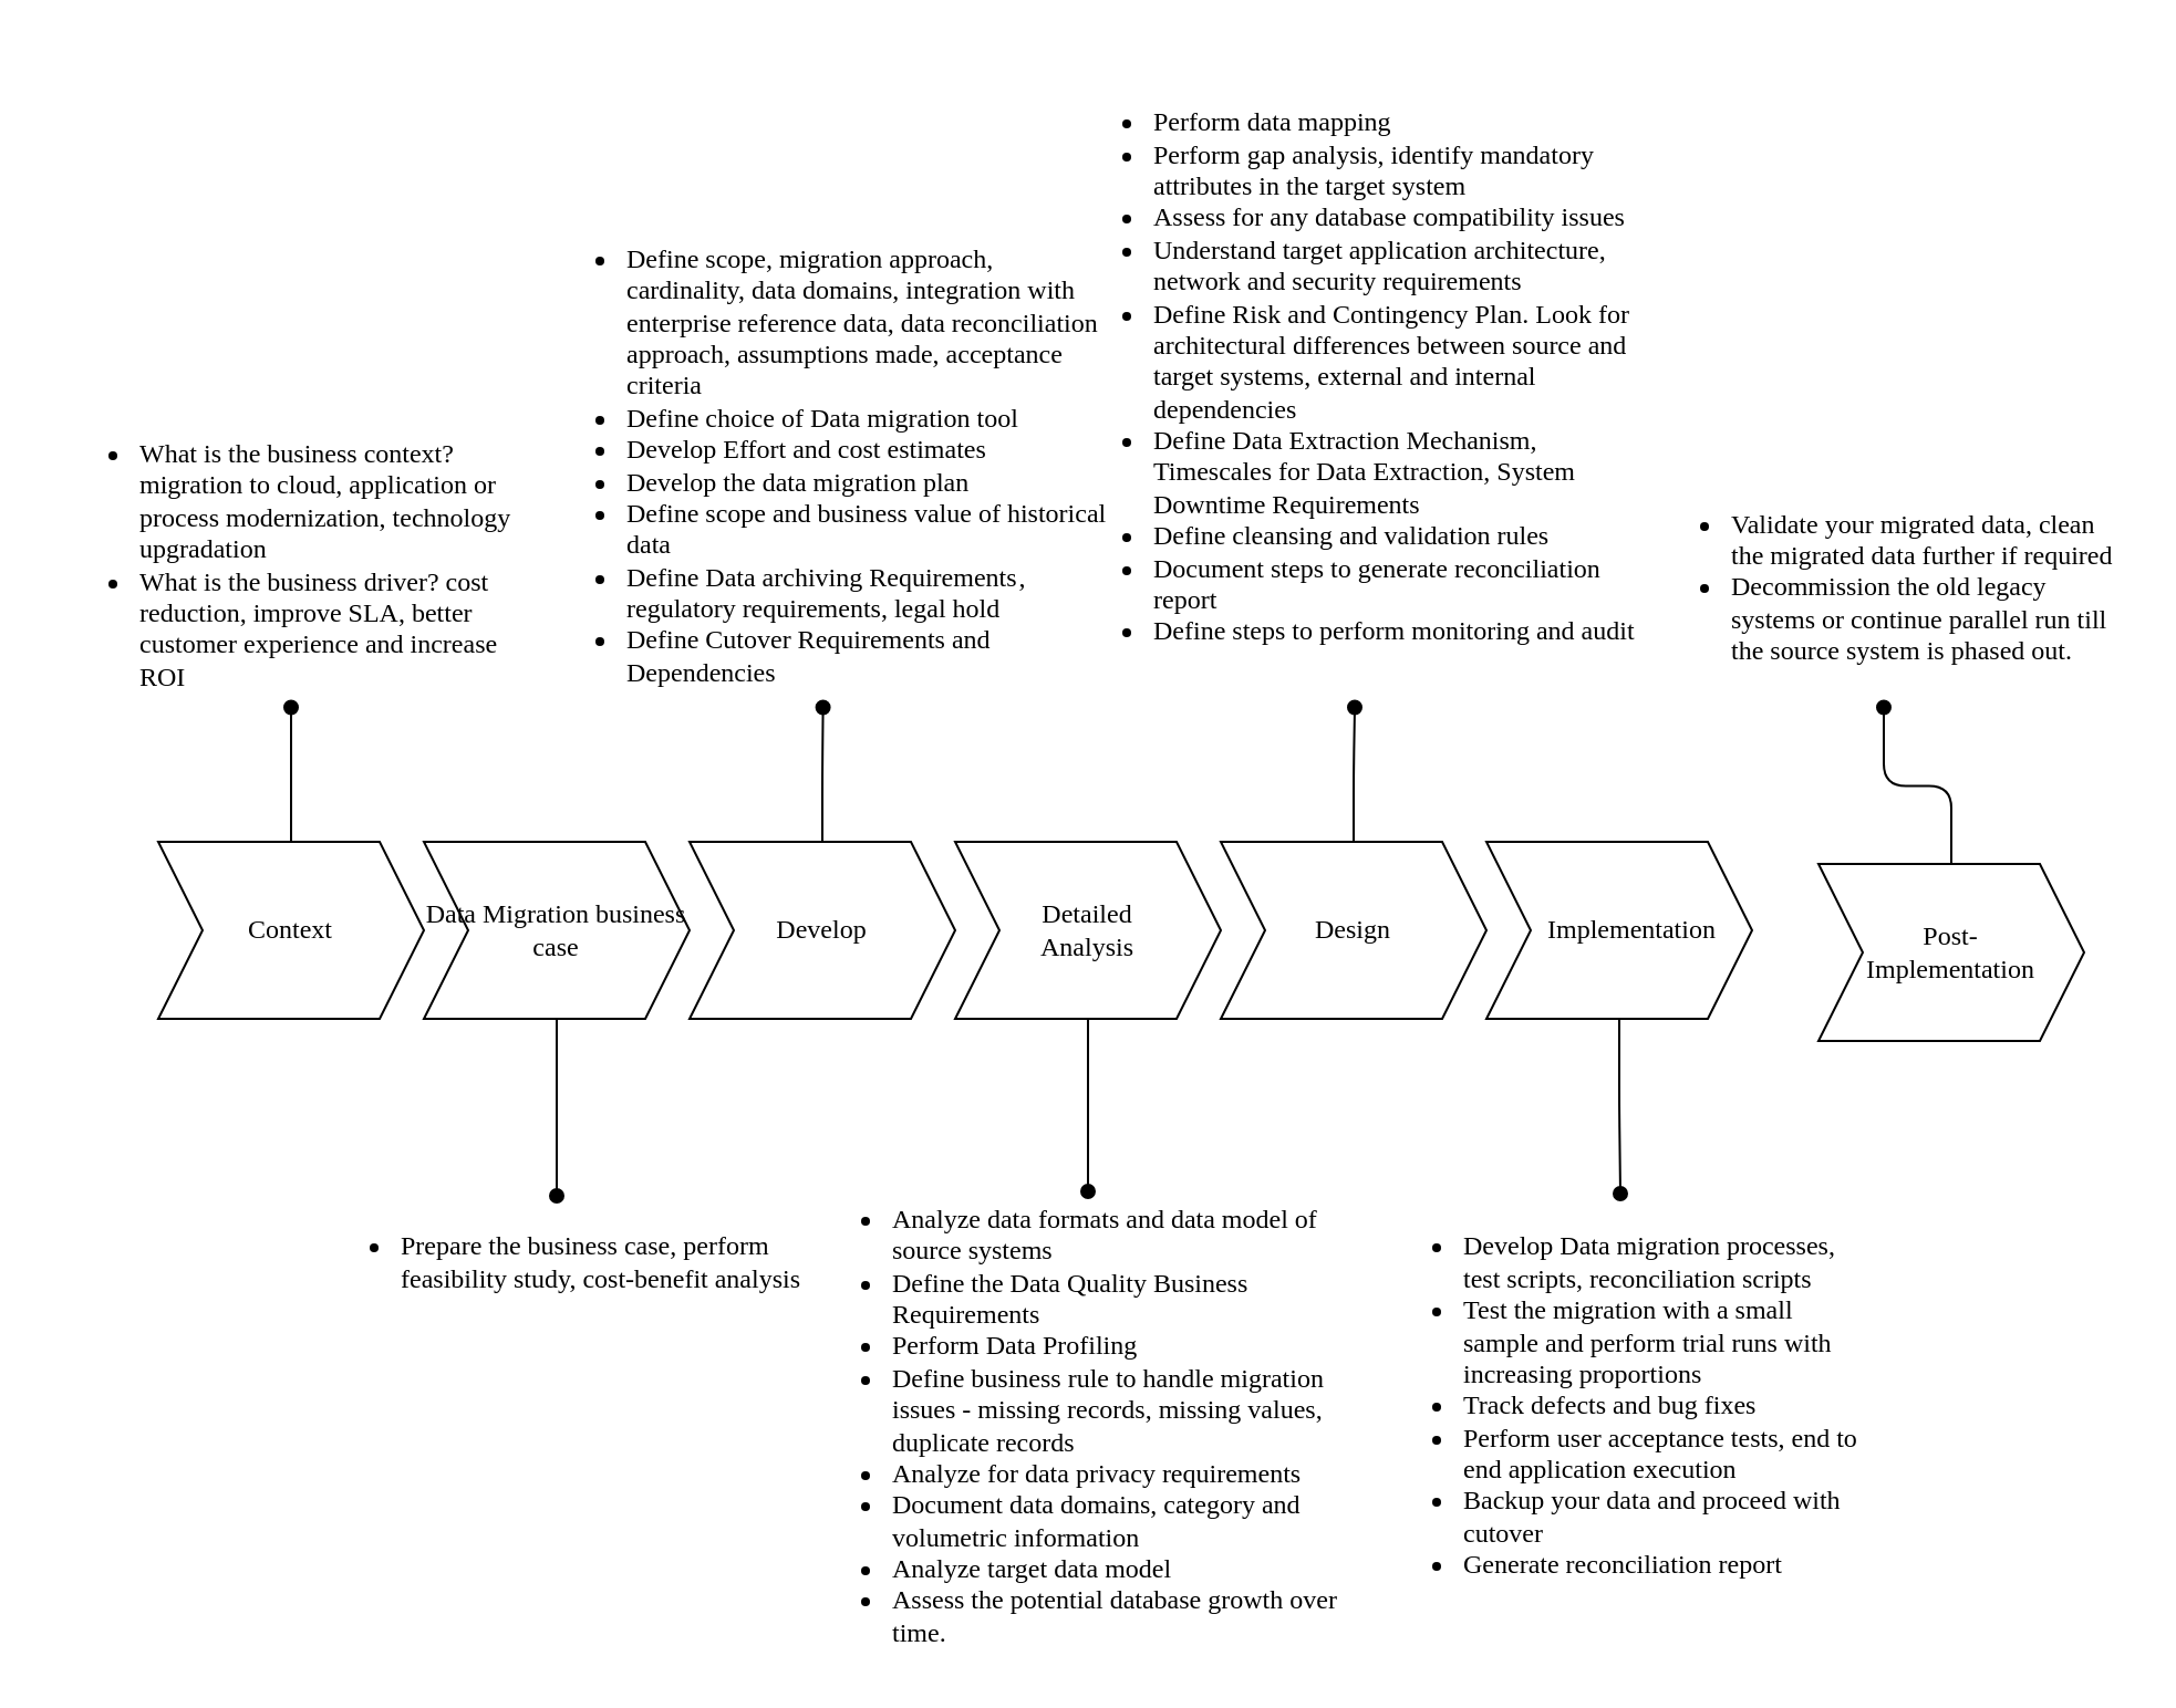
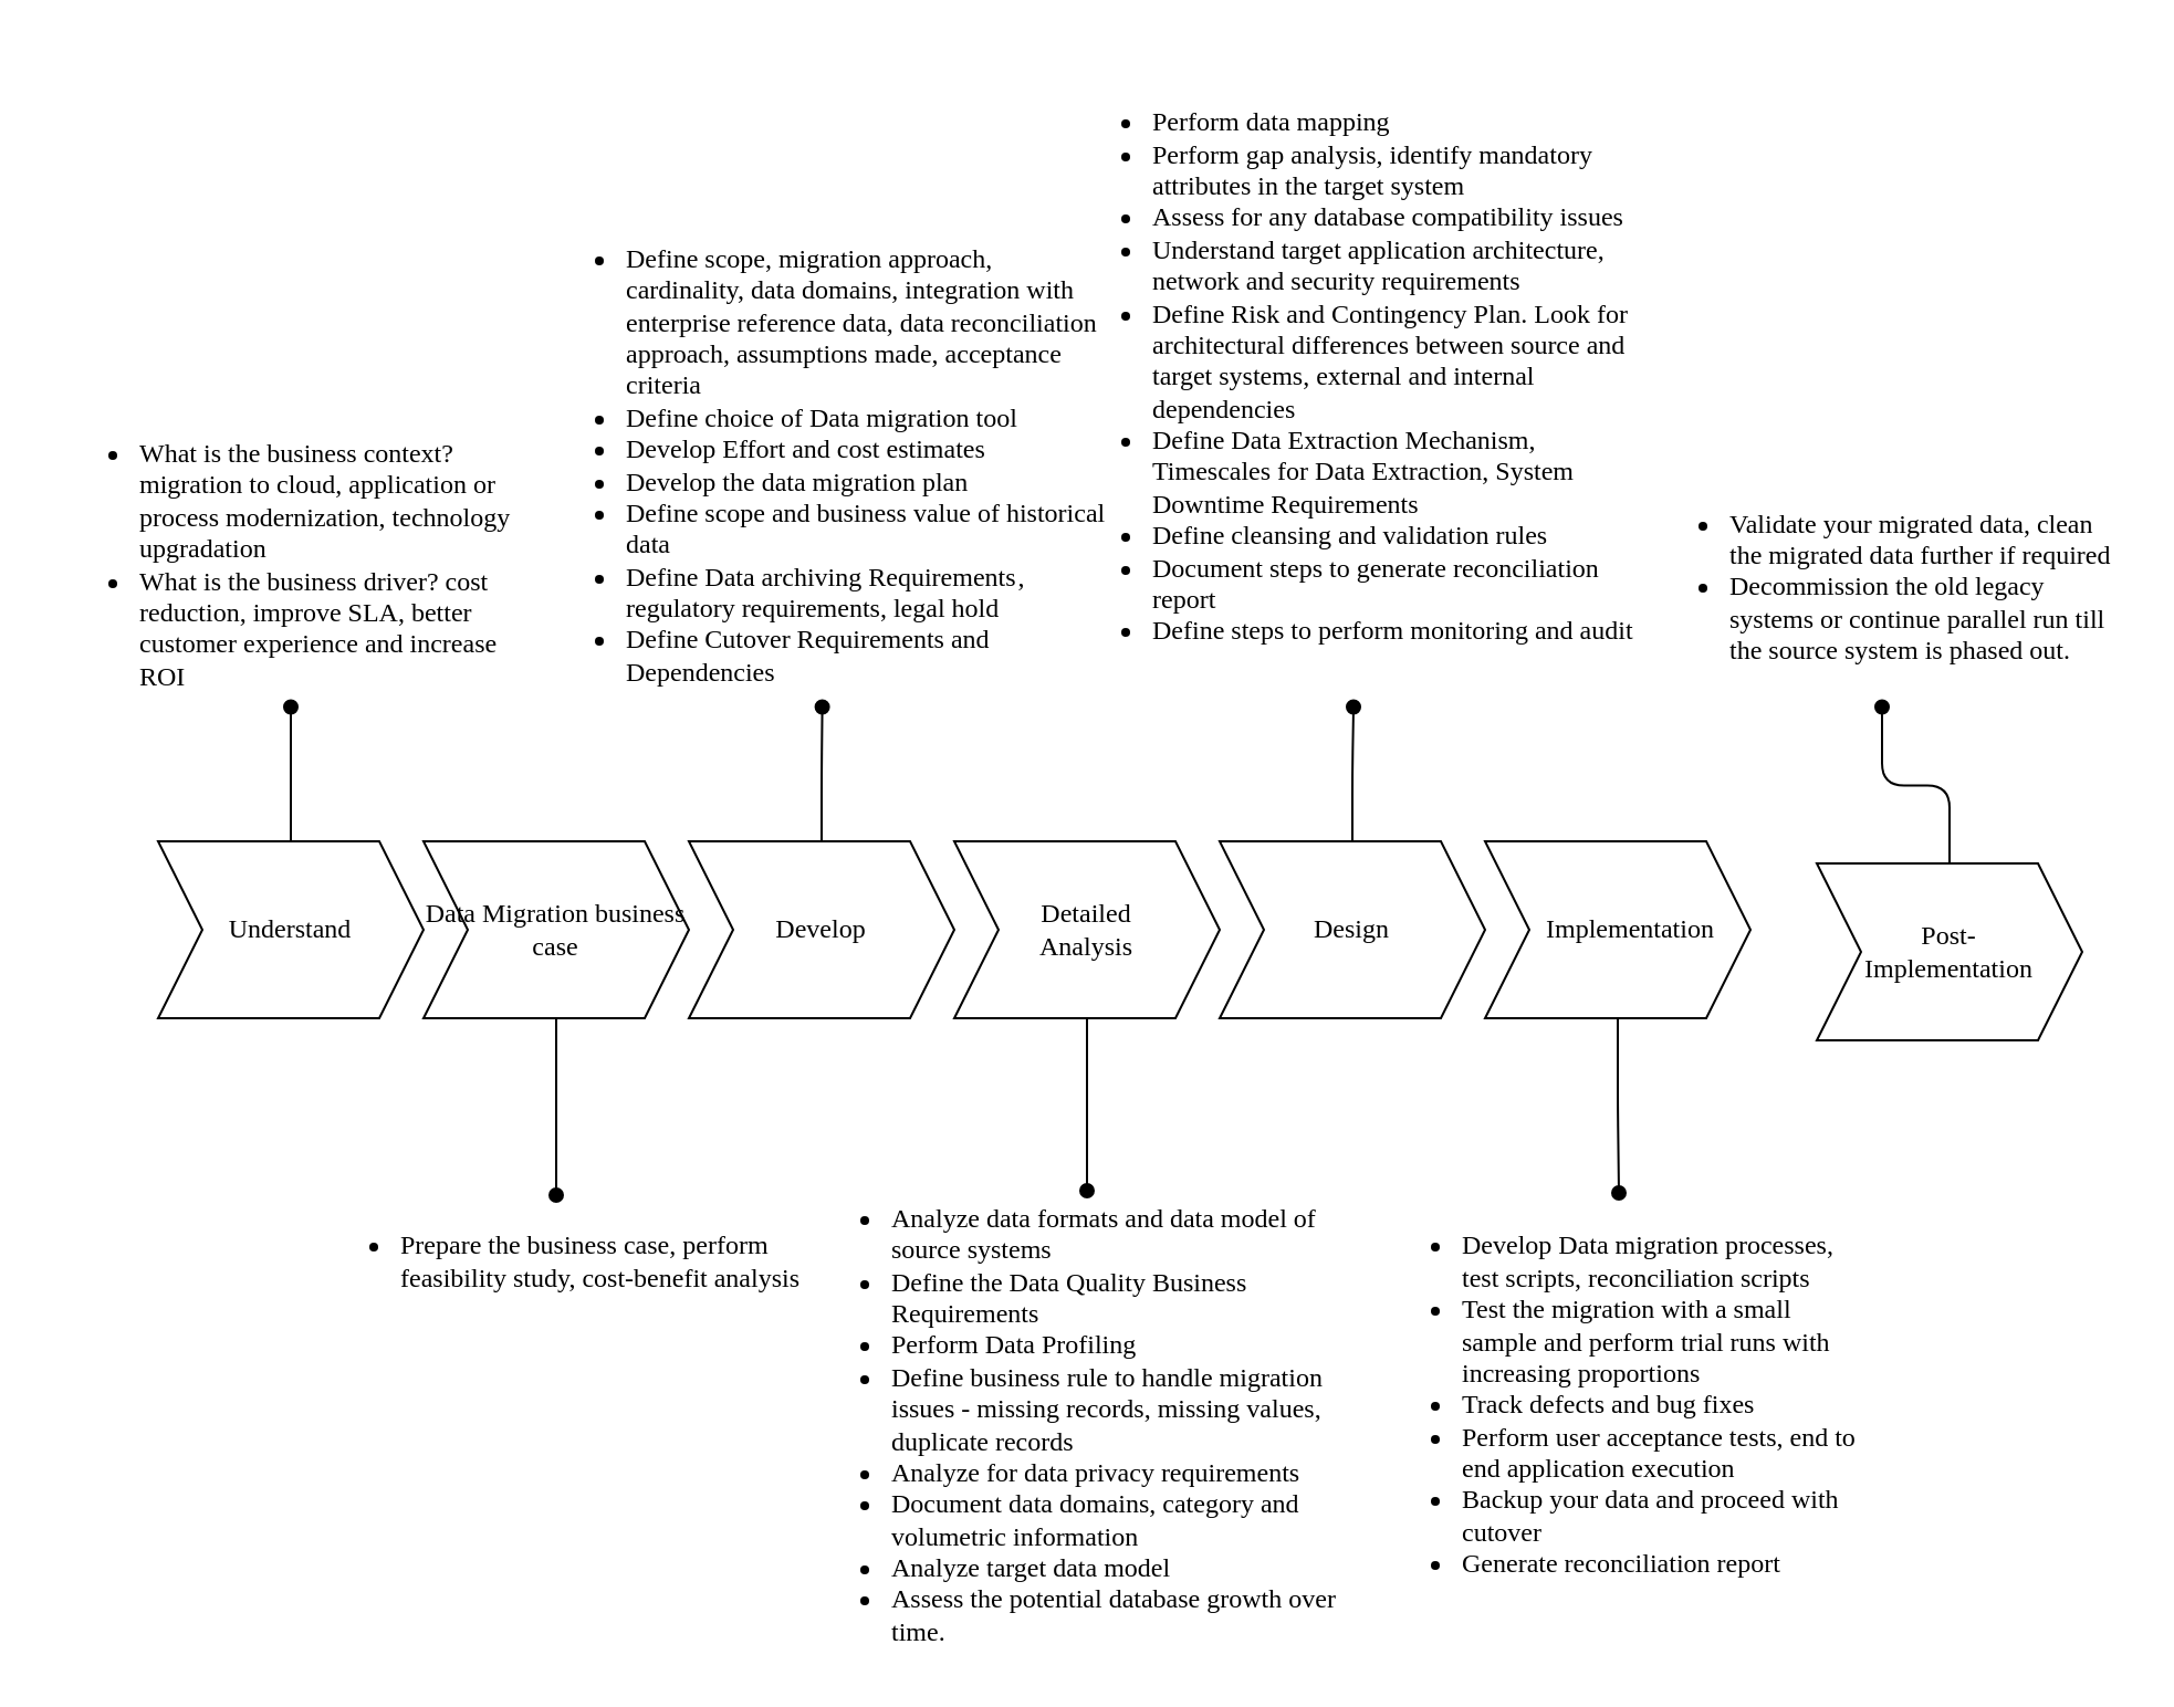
- <mxCell id="8" value="Context" style="shape=step;perimeter=stepPerimeter;whiteSpace=wrap;html=1;fixedSize=1;fontFamily=Tahoma;" vertex="1" parent="1"><mxGeometry x="71" y="380" width="120" height="80" as="geometry" /></mxCell>
+ <mxCell id="8" value="Understand" style="shape=step;perimeter=stepPerimeter;whiteSpace=wrap;html=1;fixedSize=1;fontFamily=Tahoma;" vertex="1" parent="1"><mxGeometry x="71" y="380" width="120" height="80" as="geometry" /></mxCell>
